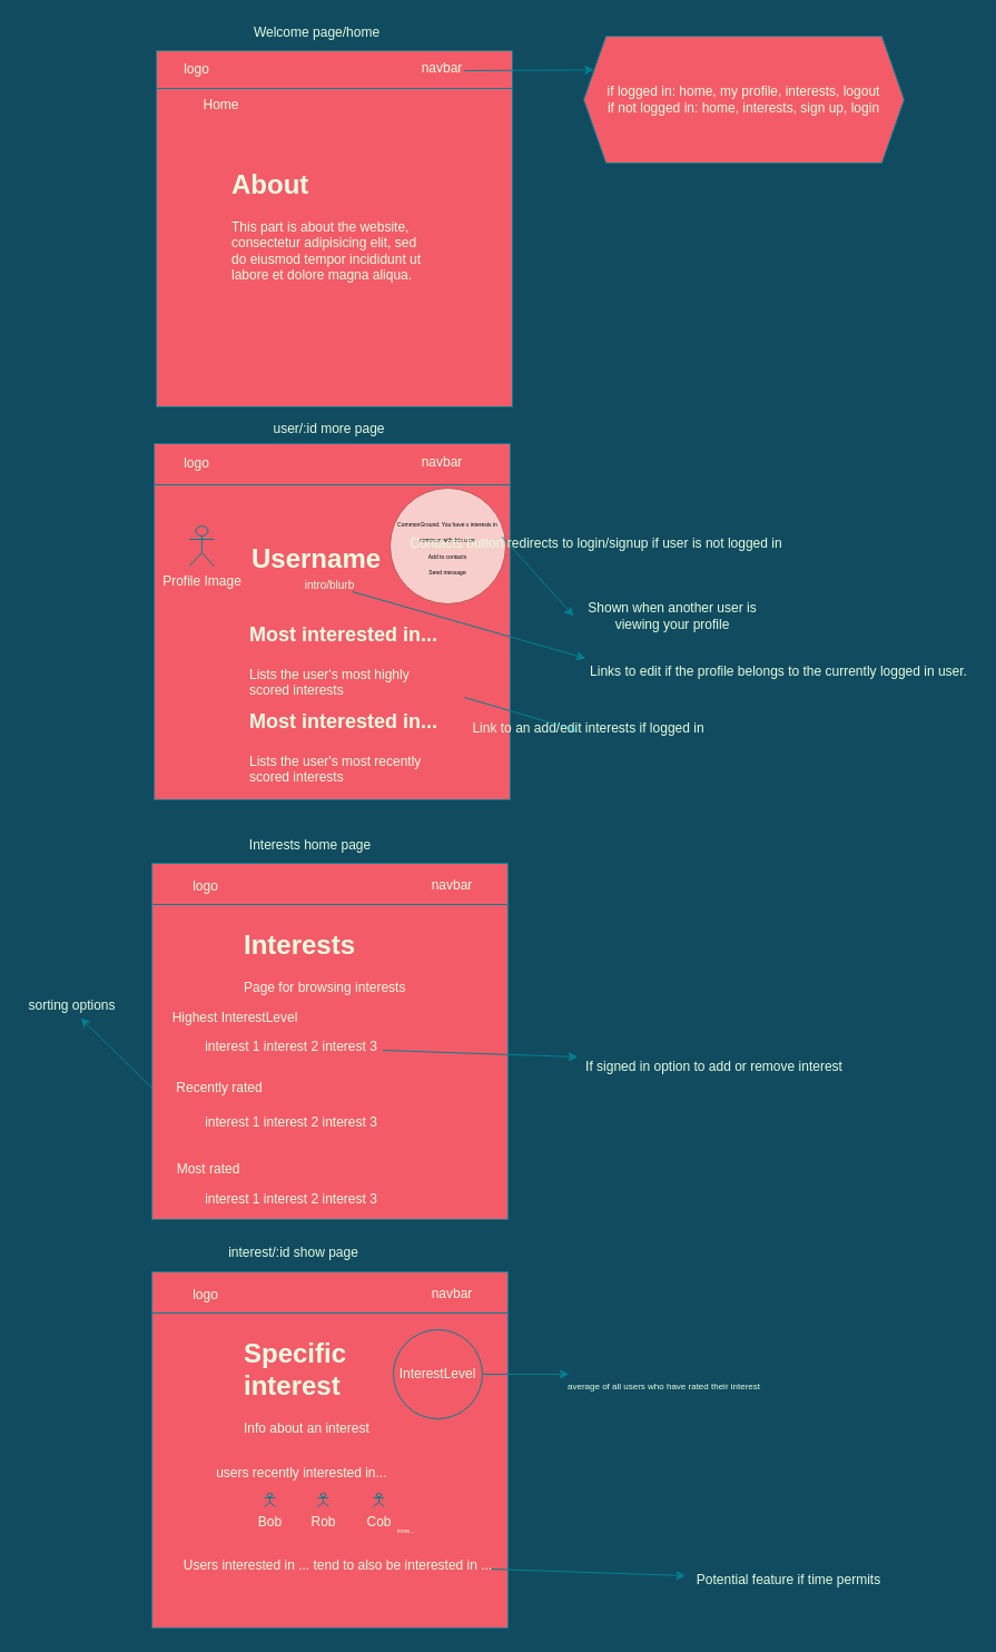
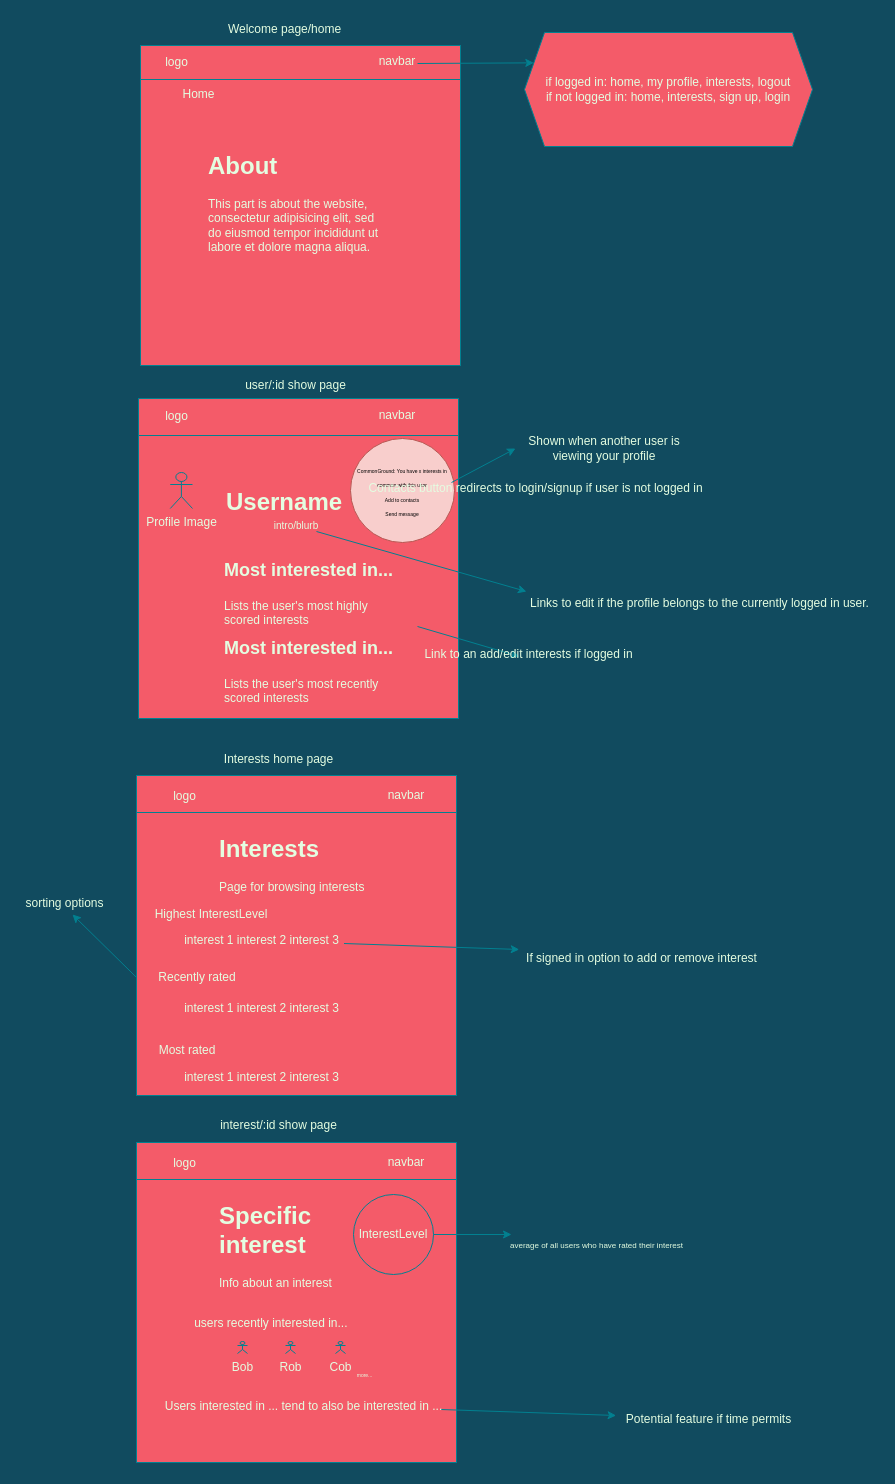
- <mxCell id="24" value="user/:id more page" style="text;html=1;align=center;verticalAlign=middle;resizable=0;points=[];autosize=1;fontColor=#E4FDE1;" vertex="1" parent="1"><mxGeometry x="239" y="376" width="111" height="18" as="geometry" /></mxCell>
+ <mxCell id="24" value="user/:id show page" style="text;html=1;align=center;verticalAlign=middle;resizable=0;points=[];autosize=1;fontColor=#E4FDE1;" vertex="1" parent="1"><mxGeometry x="239" y="376" width="111" height="18" as="geometry" /></mxCell>
- <mxCell id="19" value="Shown when another user is viewing your profile" style="text;html=1;strokeColor=none;fillColor=none;align=center;verticalAlign=middle;whiteSpace=wrap;rounded=0;sketch=0;fontColor=#E4FDE1;" vertex="1" parent="1"><mxGeometry x="515" y="536" width="178" height="34" as="geometry" /></mxCell>
+ <mxCell id="19" value="Shown when another user is viewing your profile" style="text;html=1;strokeColor=none;fillColor=none;align=center;verticalAlign=middle;whiteSpace=wrap;rounded=0;sketch=0;fontColor=#E4FDE1;" vertex="1" parent="1"><mxGeometry x="515" y="431" width="178" height="34" as="geometry" /></mxCell>
- <mxCell id="40" value="interest/:id show page" style="text;html=1;align=center;verticalAlign=middle;resizable=0;points=[];autosize=1;fontColor=#E4FDE1;" vertex="1" parent="1"><mxGeometry x="199.5" y="1116" width="127" height="18" as="geometry" /></mxCell>
+ <mxCell id="40" value="interest/:id show page" style="text;html=1;align=center;verticalAlign=middle;resizable=0;points=[];autosize=1;fontColor=#E4FDE1;" vertex="1" parent="1"><mxGeometry x="214.5" y="1116" width="127" height="18" as="geometry" /></mxCell>
